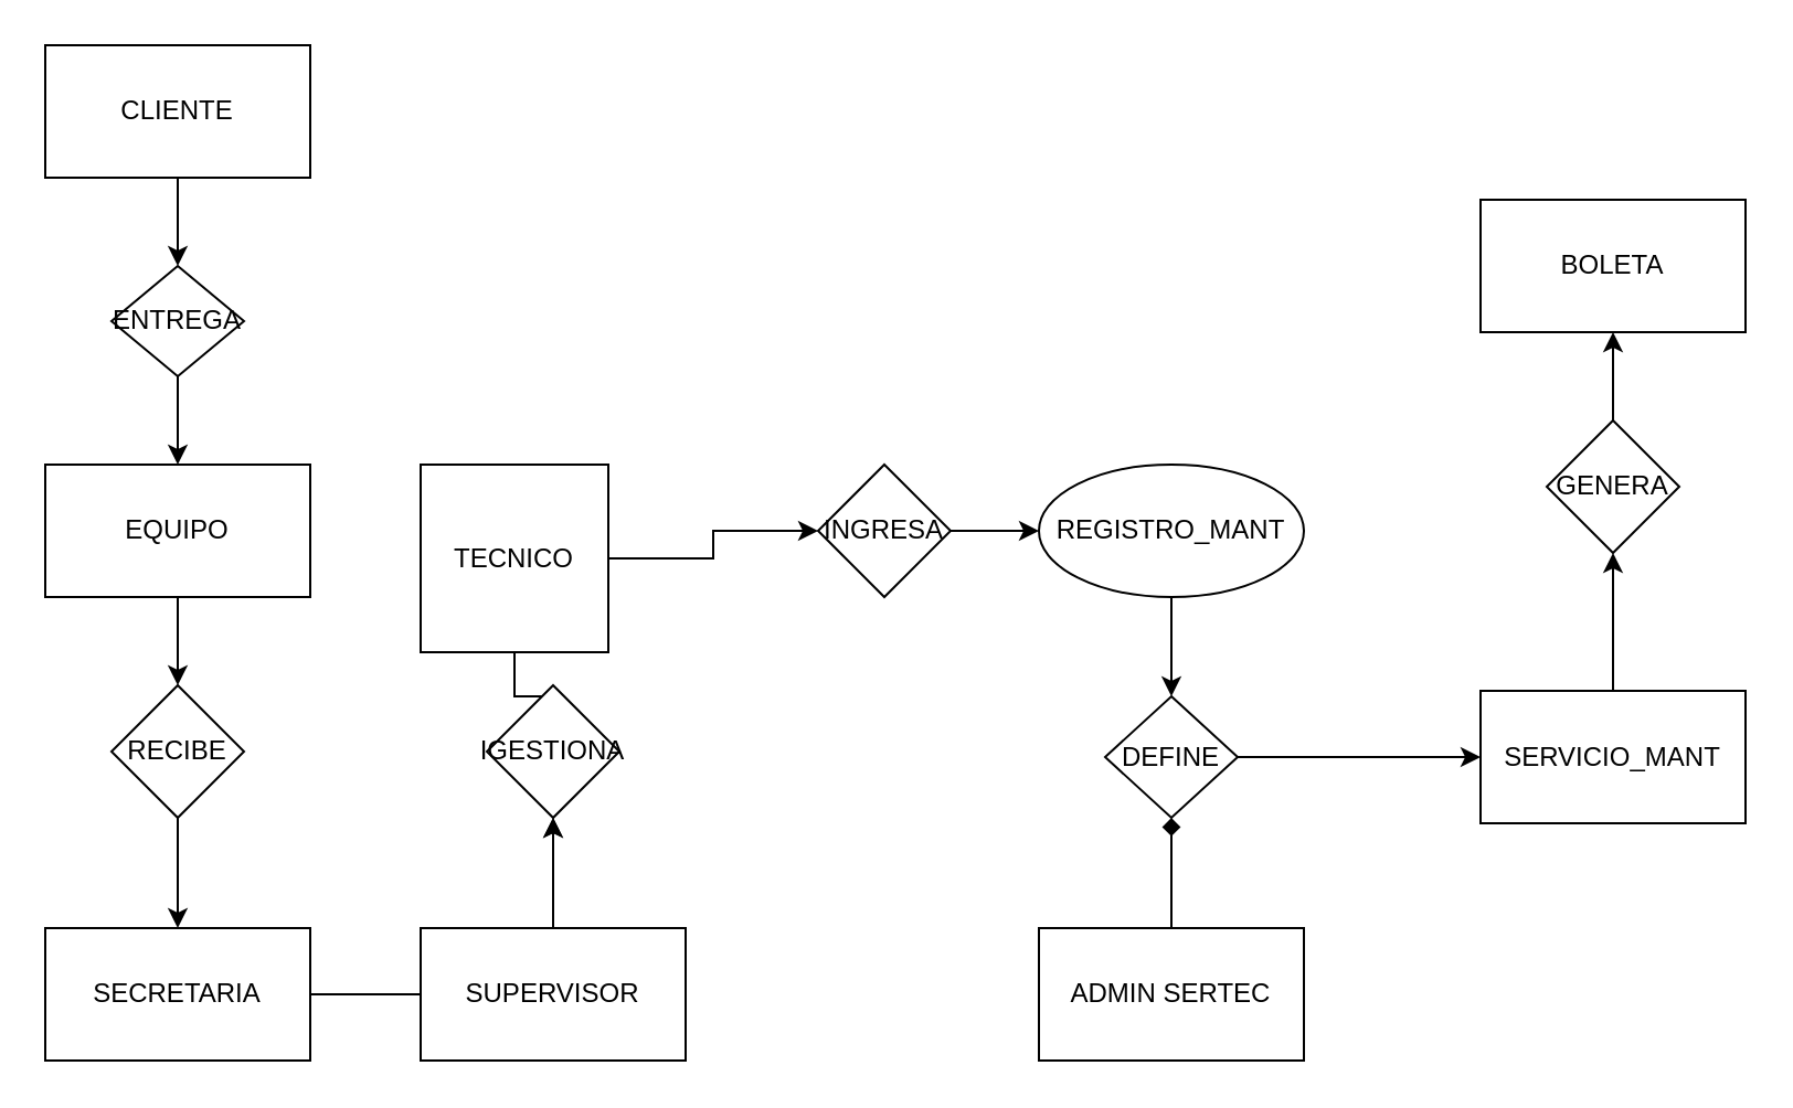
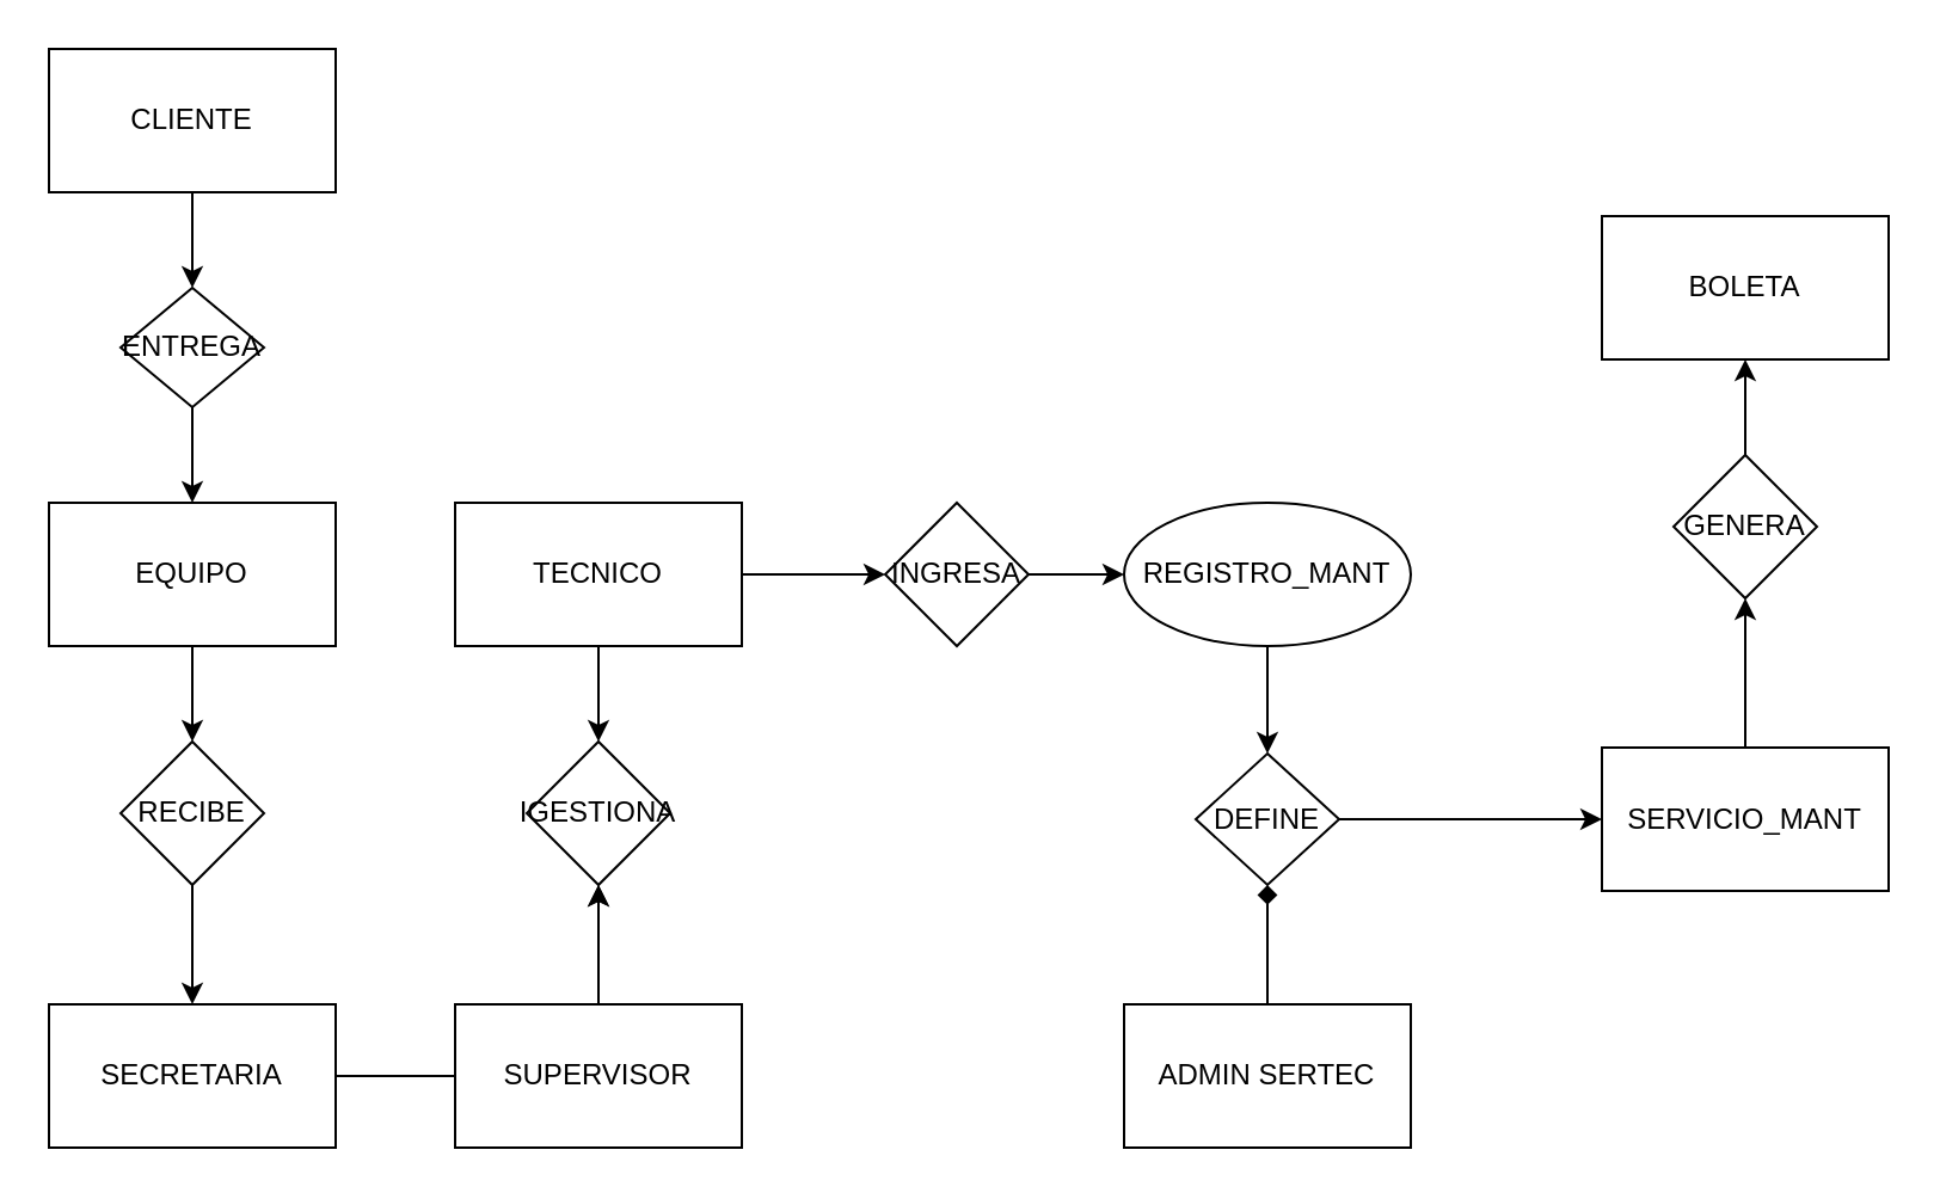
- <mxCell id="10" value="TECNICO" style="rounded=0;whiteSpace=wrap;html=1;" parent="1" vertex="1"><mxGeometry x="190" y="210" width="85" height="85" as="geometry" /></mxCell>
+ <mxCell id="10" value="TECNICO" style="rounded=0;whiteSpace=wrap;html=1;" parent="1" vertex="1"><mxGeometry x="190" y="210" width="120" height="60" as="geometry" /></mxCell>
